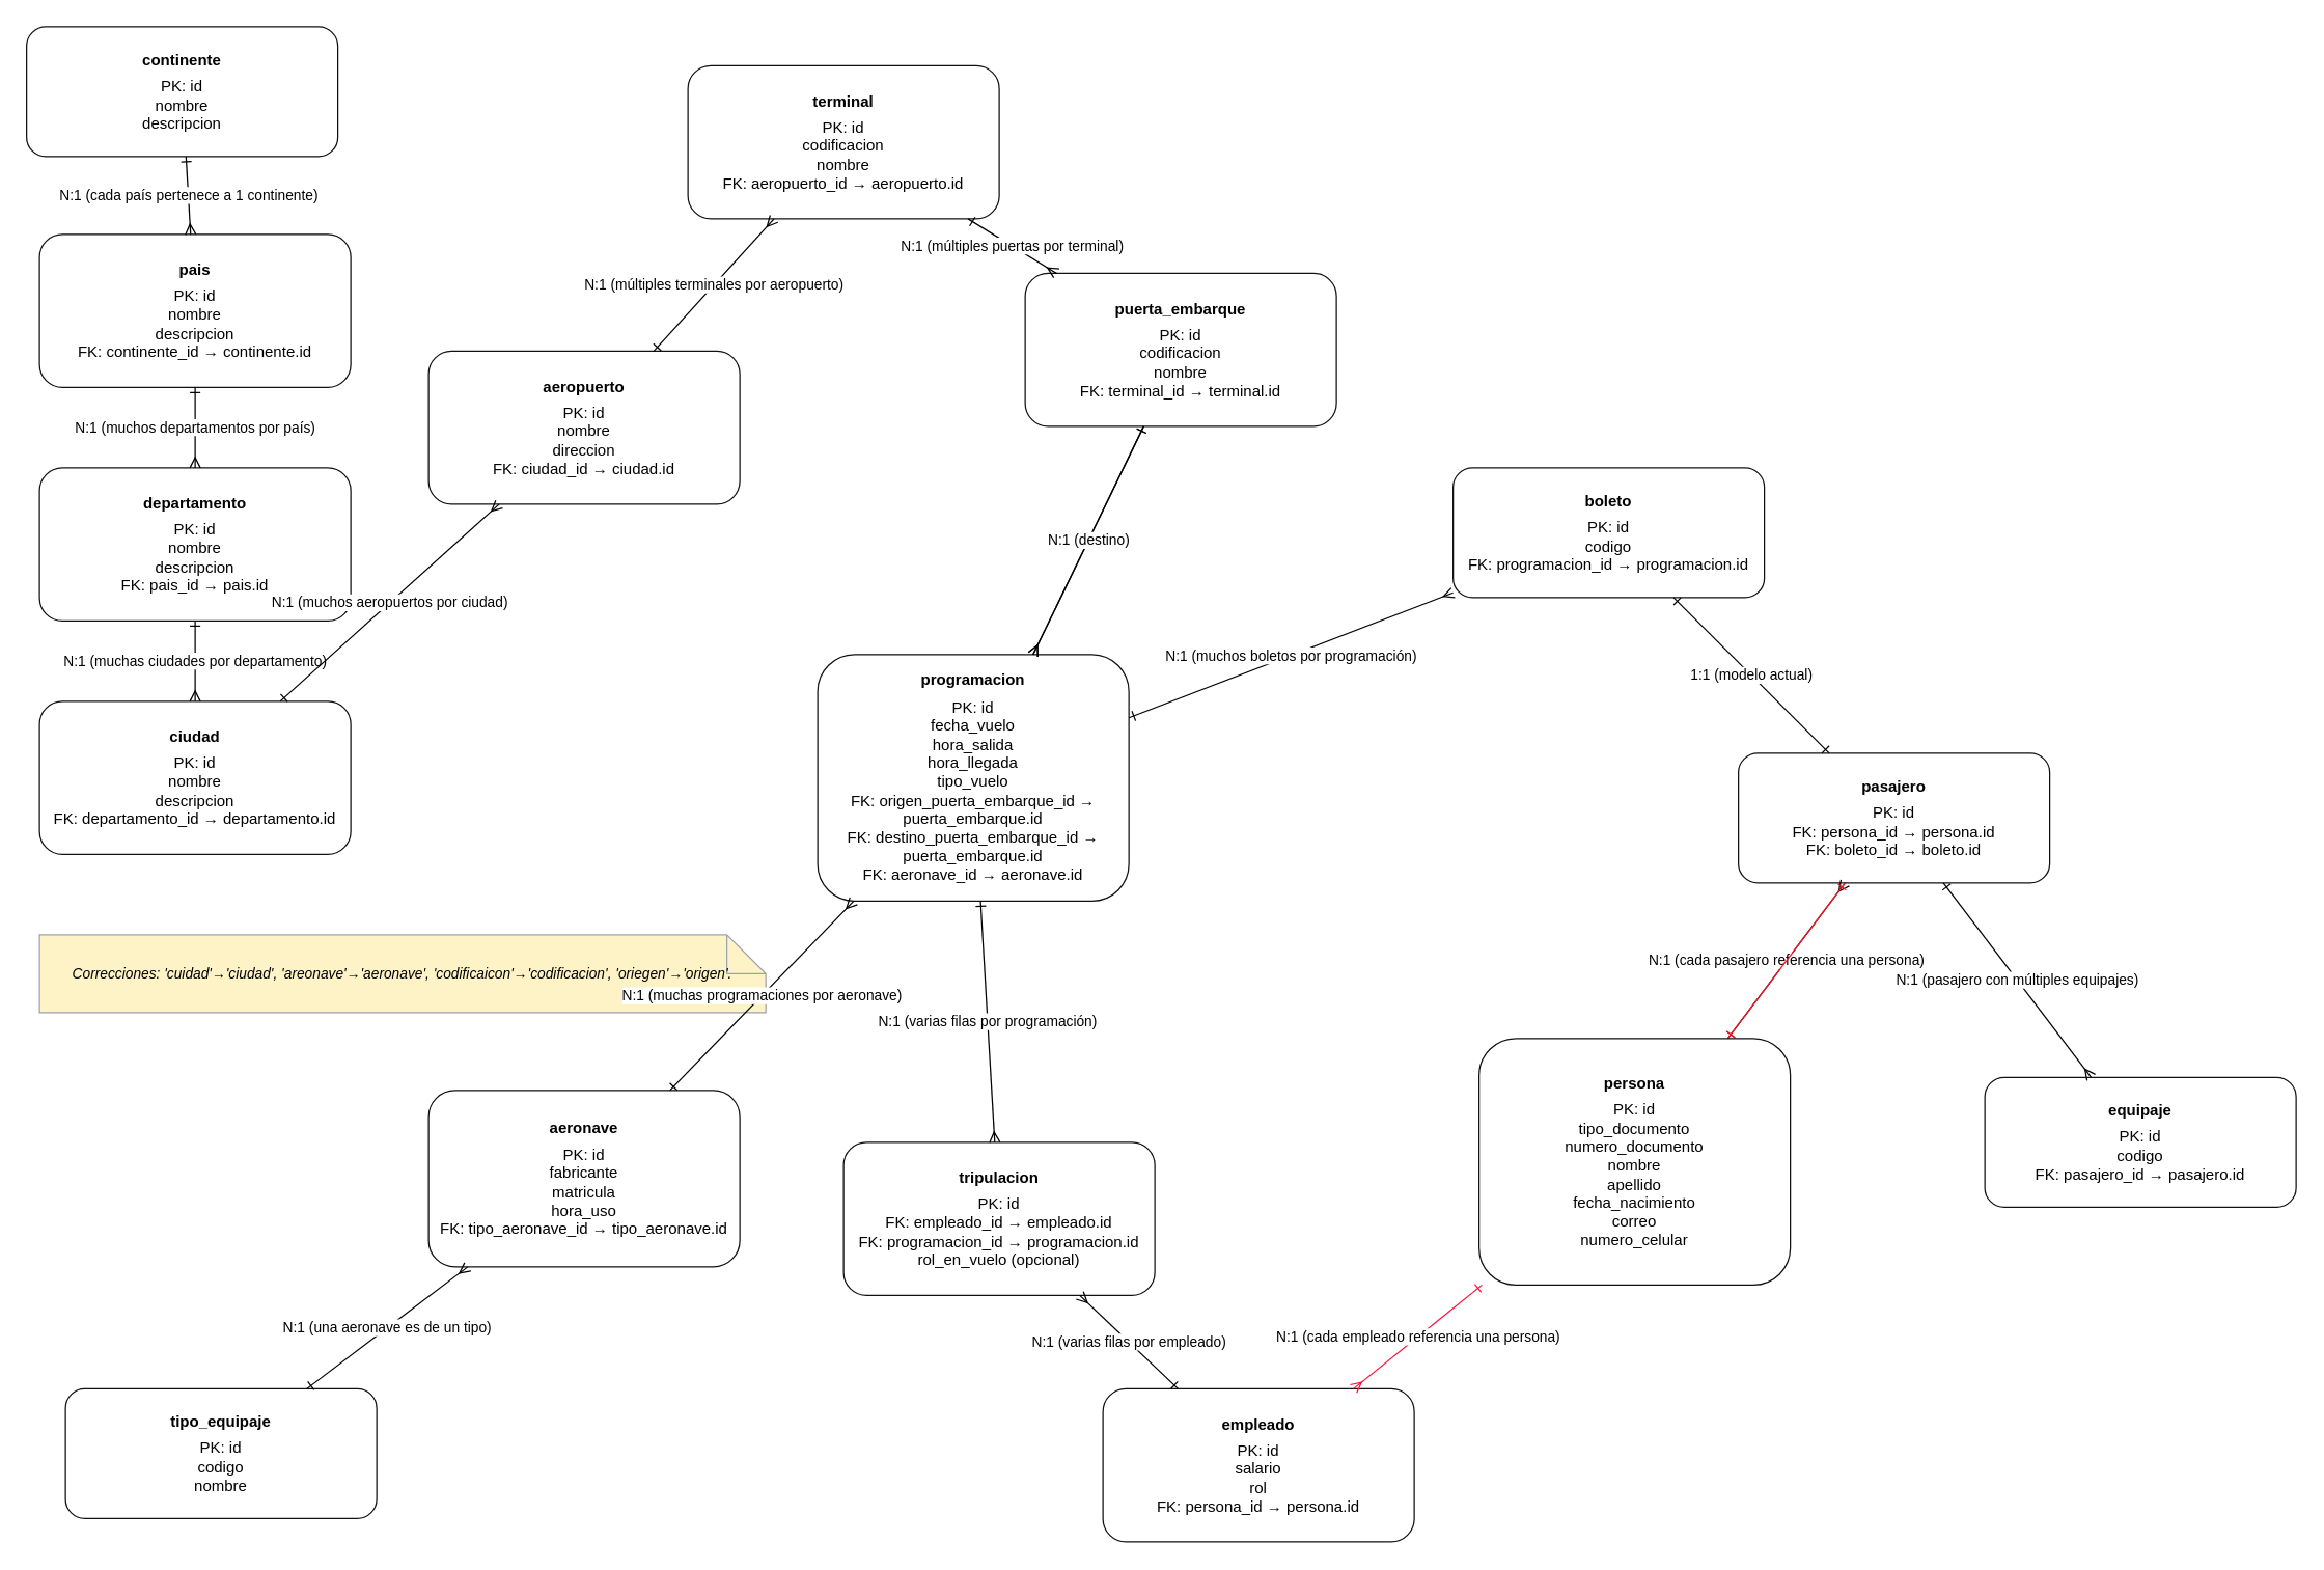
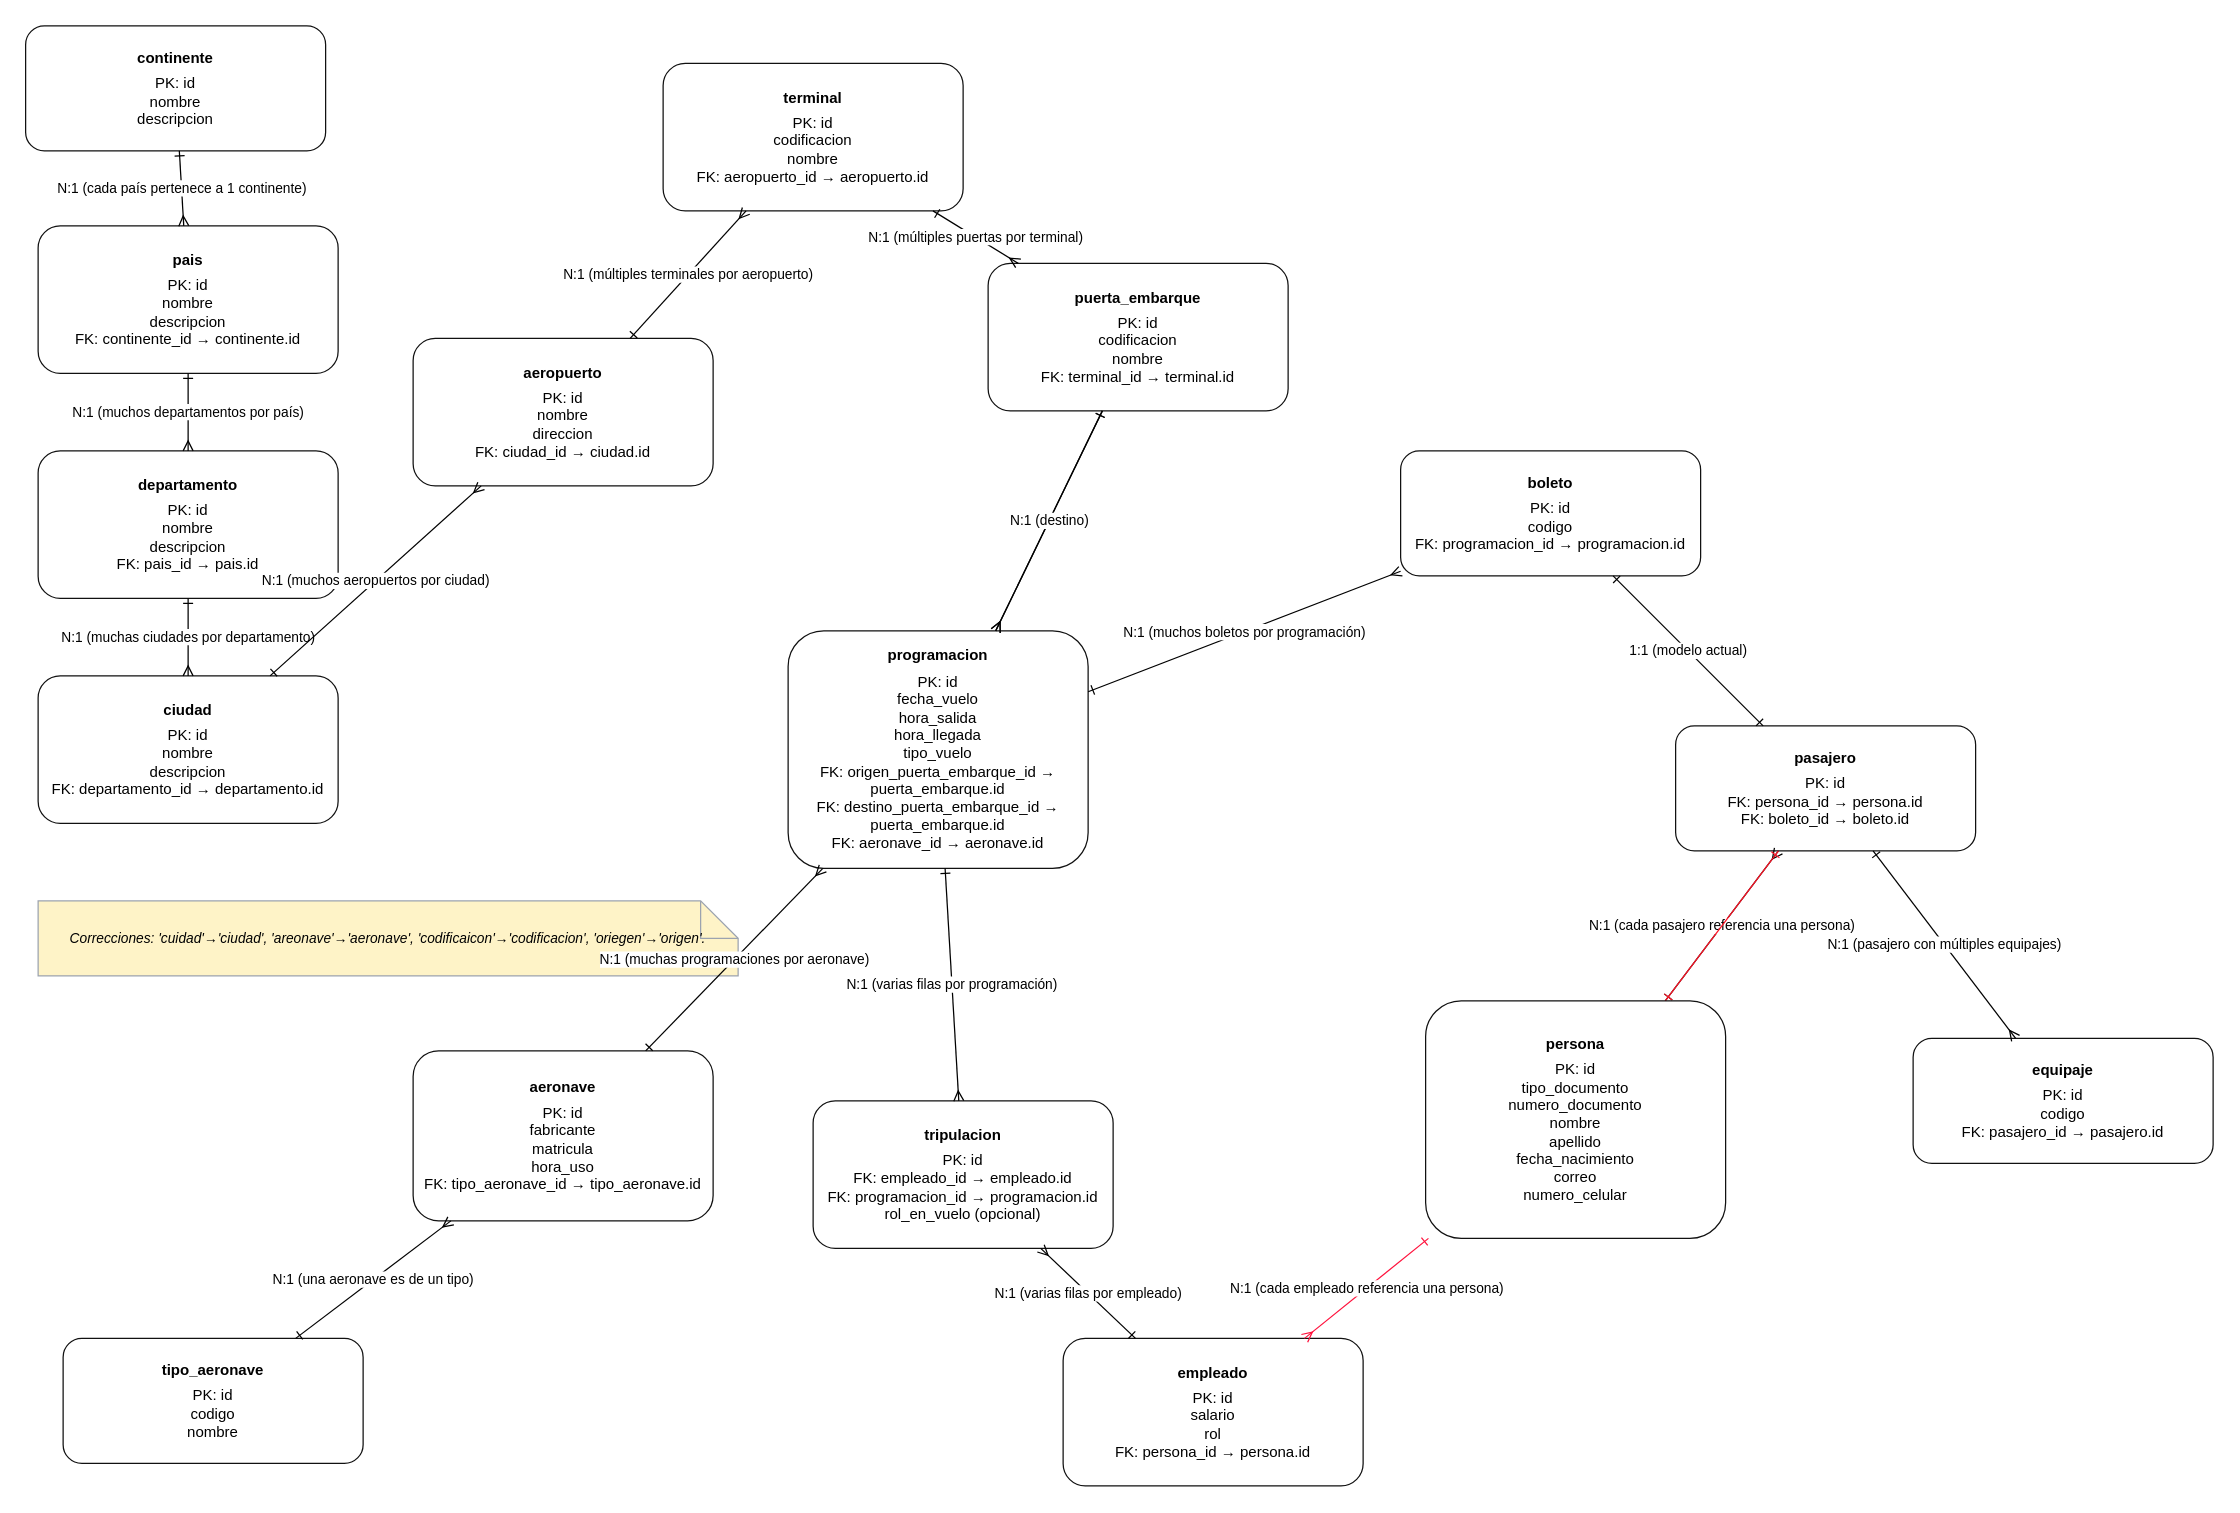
- <mxCell id="9" value="&lt;b&gt;tipo_equipaje&lt;/b&gt;&lt;div style=&quot;margin-top:6px&quot;&gt;PK: id&lt;br/&gt;codigo&lt;br/&gt;nombre&lt;/div&gt;" style="shape=rectangle;rounded=1;whiteSpace=wrap;html=1;strokeWidth=1;fillColor=#ffffff;strokeColor=#111111;fontSize=12;" parent="1" vertex="1"><mxGeometry x="50" y="1070" width="240" height="100" as="geometry" /></mxCell>
+ <mxCell id="9" value="&lt;b&gt;tipo_aeronave&lt;/b&gt;&lt;div style=&quot;margin-top:6px&quot;&gt;PK: id&lt;br/&gt;codigo&lt;br/&gt;nombre&lt;/div&gt;" style="shape=rectangle;rounded=1;whiteSpace=wrap;html=1;strokeWidth=1;fillColor=#ffffff;strokeColor=#111111;fontSize=12;" parent="1" vertex="1"><mxGeometry x="50" y="1070" width="240" height="100" as="geometry" /></mxCell>
